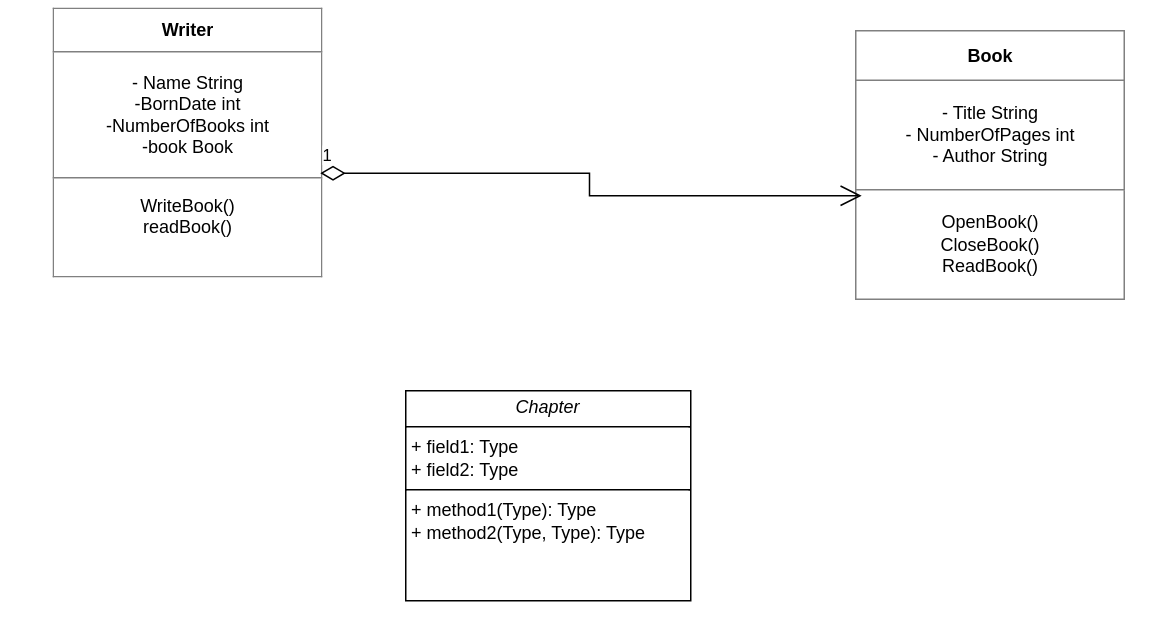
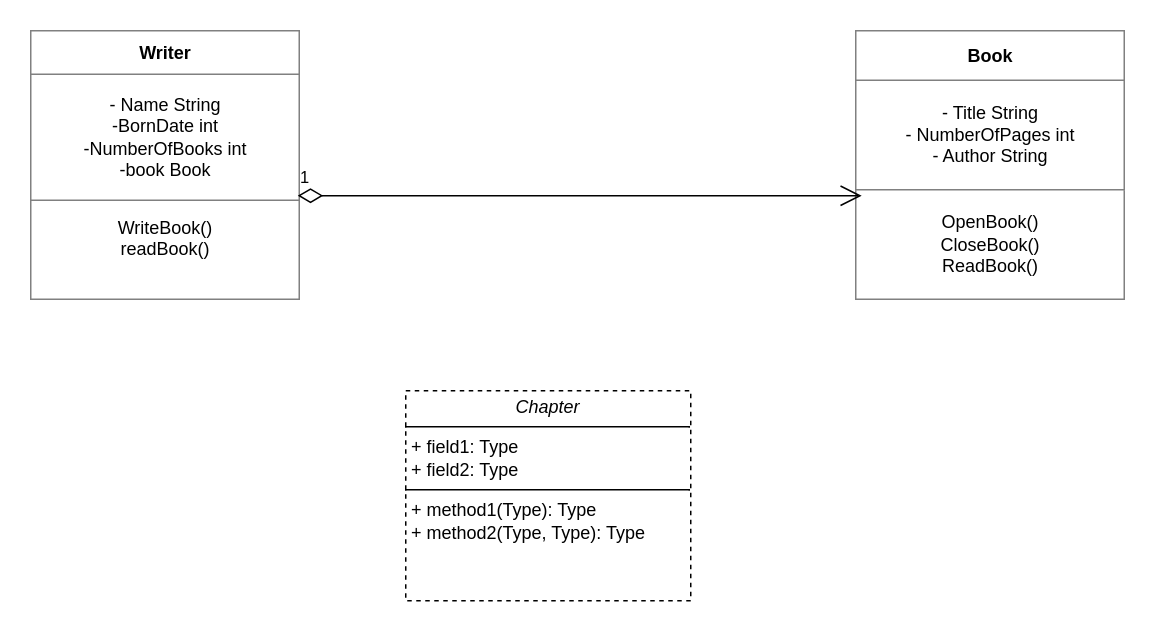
- <mxCell id="2" value="&lt;table border=&quot;1&quot; width=&quot;100%&quot; height=&quot;100%&quot; cellpadding=&quot;4&quot; style=&quot;width:100%;height:100%;border-collapse:collapse;&quot;&gt;&lt;tbody&gt;&lt;tr&gt;&lt;th align=&quot;center&quot;&gt;&lt;b&gt;Writer&lt;/b&gt;&lt;/th&gt;&lt;/tr&gt;&lt;tr&gt;&lt;td align=&quot;center&quot;&gt;- Name String&lt;br&gt;-BornDate int&lt;br&gt;-NumberOfBooks int&lt;br&gt;-book Book&lt;/td&gt;&lt;/tr&gt;&lt;tr&gt;&lt;td align=&quot;center&quot;&gt;WriteBook()&lt;br&gt;readBook()&lt;br&gt;&lt;br&gt;&lt;/td&gt;&lt;/tr&gt;&lt;/tbody&gt;&lt;/table&gt;" style="text;html=1;whiteSpace=wrap;strokeColor=none;fillColor=none;overflow=fill;" vertex="1" parent="1"><mxGeometry x="35" y="5" width="180" height="180" as="geometry" /></mxCell>
+ <mxCell id="2" value="&lt;table border=&quot;1&quot; width=&quot;100%&quot; height=&quot;100%&quot; cellpadding=&quot;4&quot; style=&quot;width:100%;height:100%;border-collapse:collapse;&quot;&gt;&lt;tbody&gt;&lt;tr&gt;&lt;th align=&quot;center&quot;&gt;&lt;b&gt;Writer&lt;/b&gt;&lt;/th&gt;&lt;/tr&gt;&lt;tr&gt;&lt;td align=&quot;center&quot;&gt;- Name String&lt;br&gt;-BornDate int&lt;br&gt;-NumberOfBooks int&lt;br&gt;-book Book&lt;/td&gt;&lt;/tr&gt;&lt;tr&gt;&lt;td align=&quot;center&quot;&gt;WriteBook()&lt;br&gt;readBook()&lt;br&gt;&lt;br&gt;&lt;/td&gt;&lt;/tr&gt;&lt;/tbody&gt;&lt;/table&gt;" style="text;html=1;whiteSpace=wrap;strokeColor=none;fillColor=none;overflow=fill;" vertex="1" parent="1"><mxGeometry x="20" y="20" width="180" height="180" as="geometry" /></mxCell>
- <mxCell id="5" value="&lt;p style=&quot;margin:0px;margin-top:4px;text-align:center;&quot;&gt;&lt;i&gt;Chapter&lt;/i&gt;&lt;/p&gt;&lt;hr size=&quot;1&quot; style=&quot;border-style:solid;&quot;&gt;&lt;p style=&quot;margin:0px;margin-left:4px;&quot;&gt;+ field1: Type&lt;br&gt;+ field2: Type&lt;/p&gt;&lt;hr size=&quot;1&quot; style=&quot;border-style:solid;&quot;&gt;&lt;p style=&quot;margin:0px;margin-left:4px;&quot;&gt;+ method1(Type): Type&lt;br&gt;+ method2(Type, Type): Type&lt;/p&gt;" style="verticalAlign=top;align=left;overflow=fill;html=1;whiteSpace=wrap;" vertex="1" parent="1"><mxGeometry x="270" y="260" width="190" height="140" as="geometry" /></mxCell>
+ <mxCell id="5" value="&lt;p style=&quot;margin:0px;margin-top:4px;text-align:center;&quot;&gt;&lt;i&gt;Chapter&lt;/i&gt;&lt;/p&gt;&lt;hr size=&quot;1&quot; style=&quot;border-style:solid;&quot;&gt;&lt;p style=&quot;margin:0px;margin-left:4px;&quot;&gt;+ field1: Type&lt;br&gt;+ field2: Type&lt;/p&gt;&lt;hr size=&quot;1&quot; style=&quot;border-style:solid;&quot;&gt;&lt;p style=&quot;margin:0px;margin-left:4px;&quot;&gt;+ method1(Type): Type&lt;br&gt;+ method2(Type, Type): Type&lt;/p&gt;" style="verticalAlign=top;align=left;overflow=fill;html=1;whiteSpace=wrap;dashed=1;" vertex="1" parent="1"><mxGeometry x="270" y="260" width="190" height="140" as="geometry" /></mxCell>
